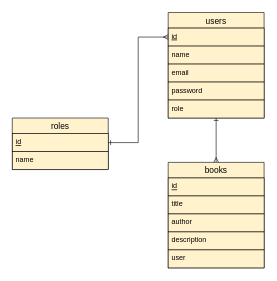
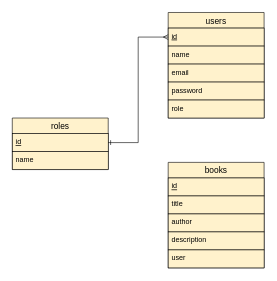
- <mxCell id="8" style="edgeStyle=orthogonalEdgeStyle;rounded=0;orthogonalLoop=1;jettySize=auto;html=1;exitX=0.5;exitY=0;exitDx=0;exitDy=0;entryX=0.5;entryY=1;entryDx=0;entryDy=0;startArrow=ERmany;startFill=0;endArrow=ERone;endFill=0;fontColor=#000000;" parent="1" source="9" target="2" edge="1"><mxGeometry relative="1" as="geometry" /></mxCell>
